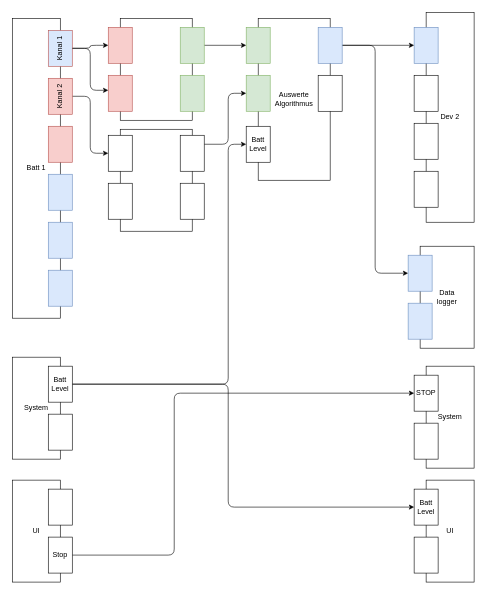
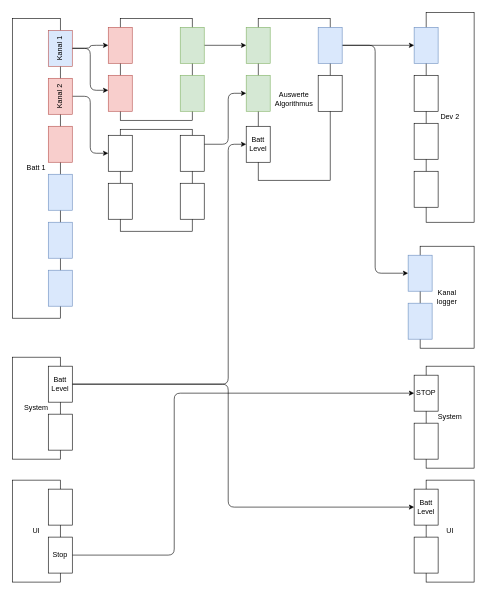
- <mxCell id="36" value="Data &lt;br&gt;logger" style="rounded=0;whiteSpace=wrap;html=1;align=center;" parent="1" vertex="1"><mxGeometry x="700" y="410" width="90" height="170" as="geometry" /></mxCell>
+ <mxCell id="36" value="Kanal &lt;br&gt;logger" style="rounded=0;whiteSpace=wrap;html=1;align=center;" parent="1" vertex="1"><mxGeometry x="700" y="410" width="90" height="170" as="geometry" /></mxCell>
